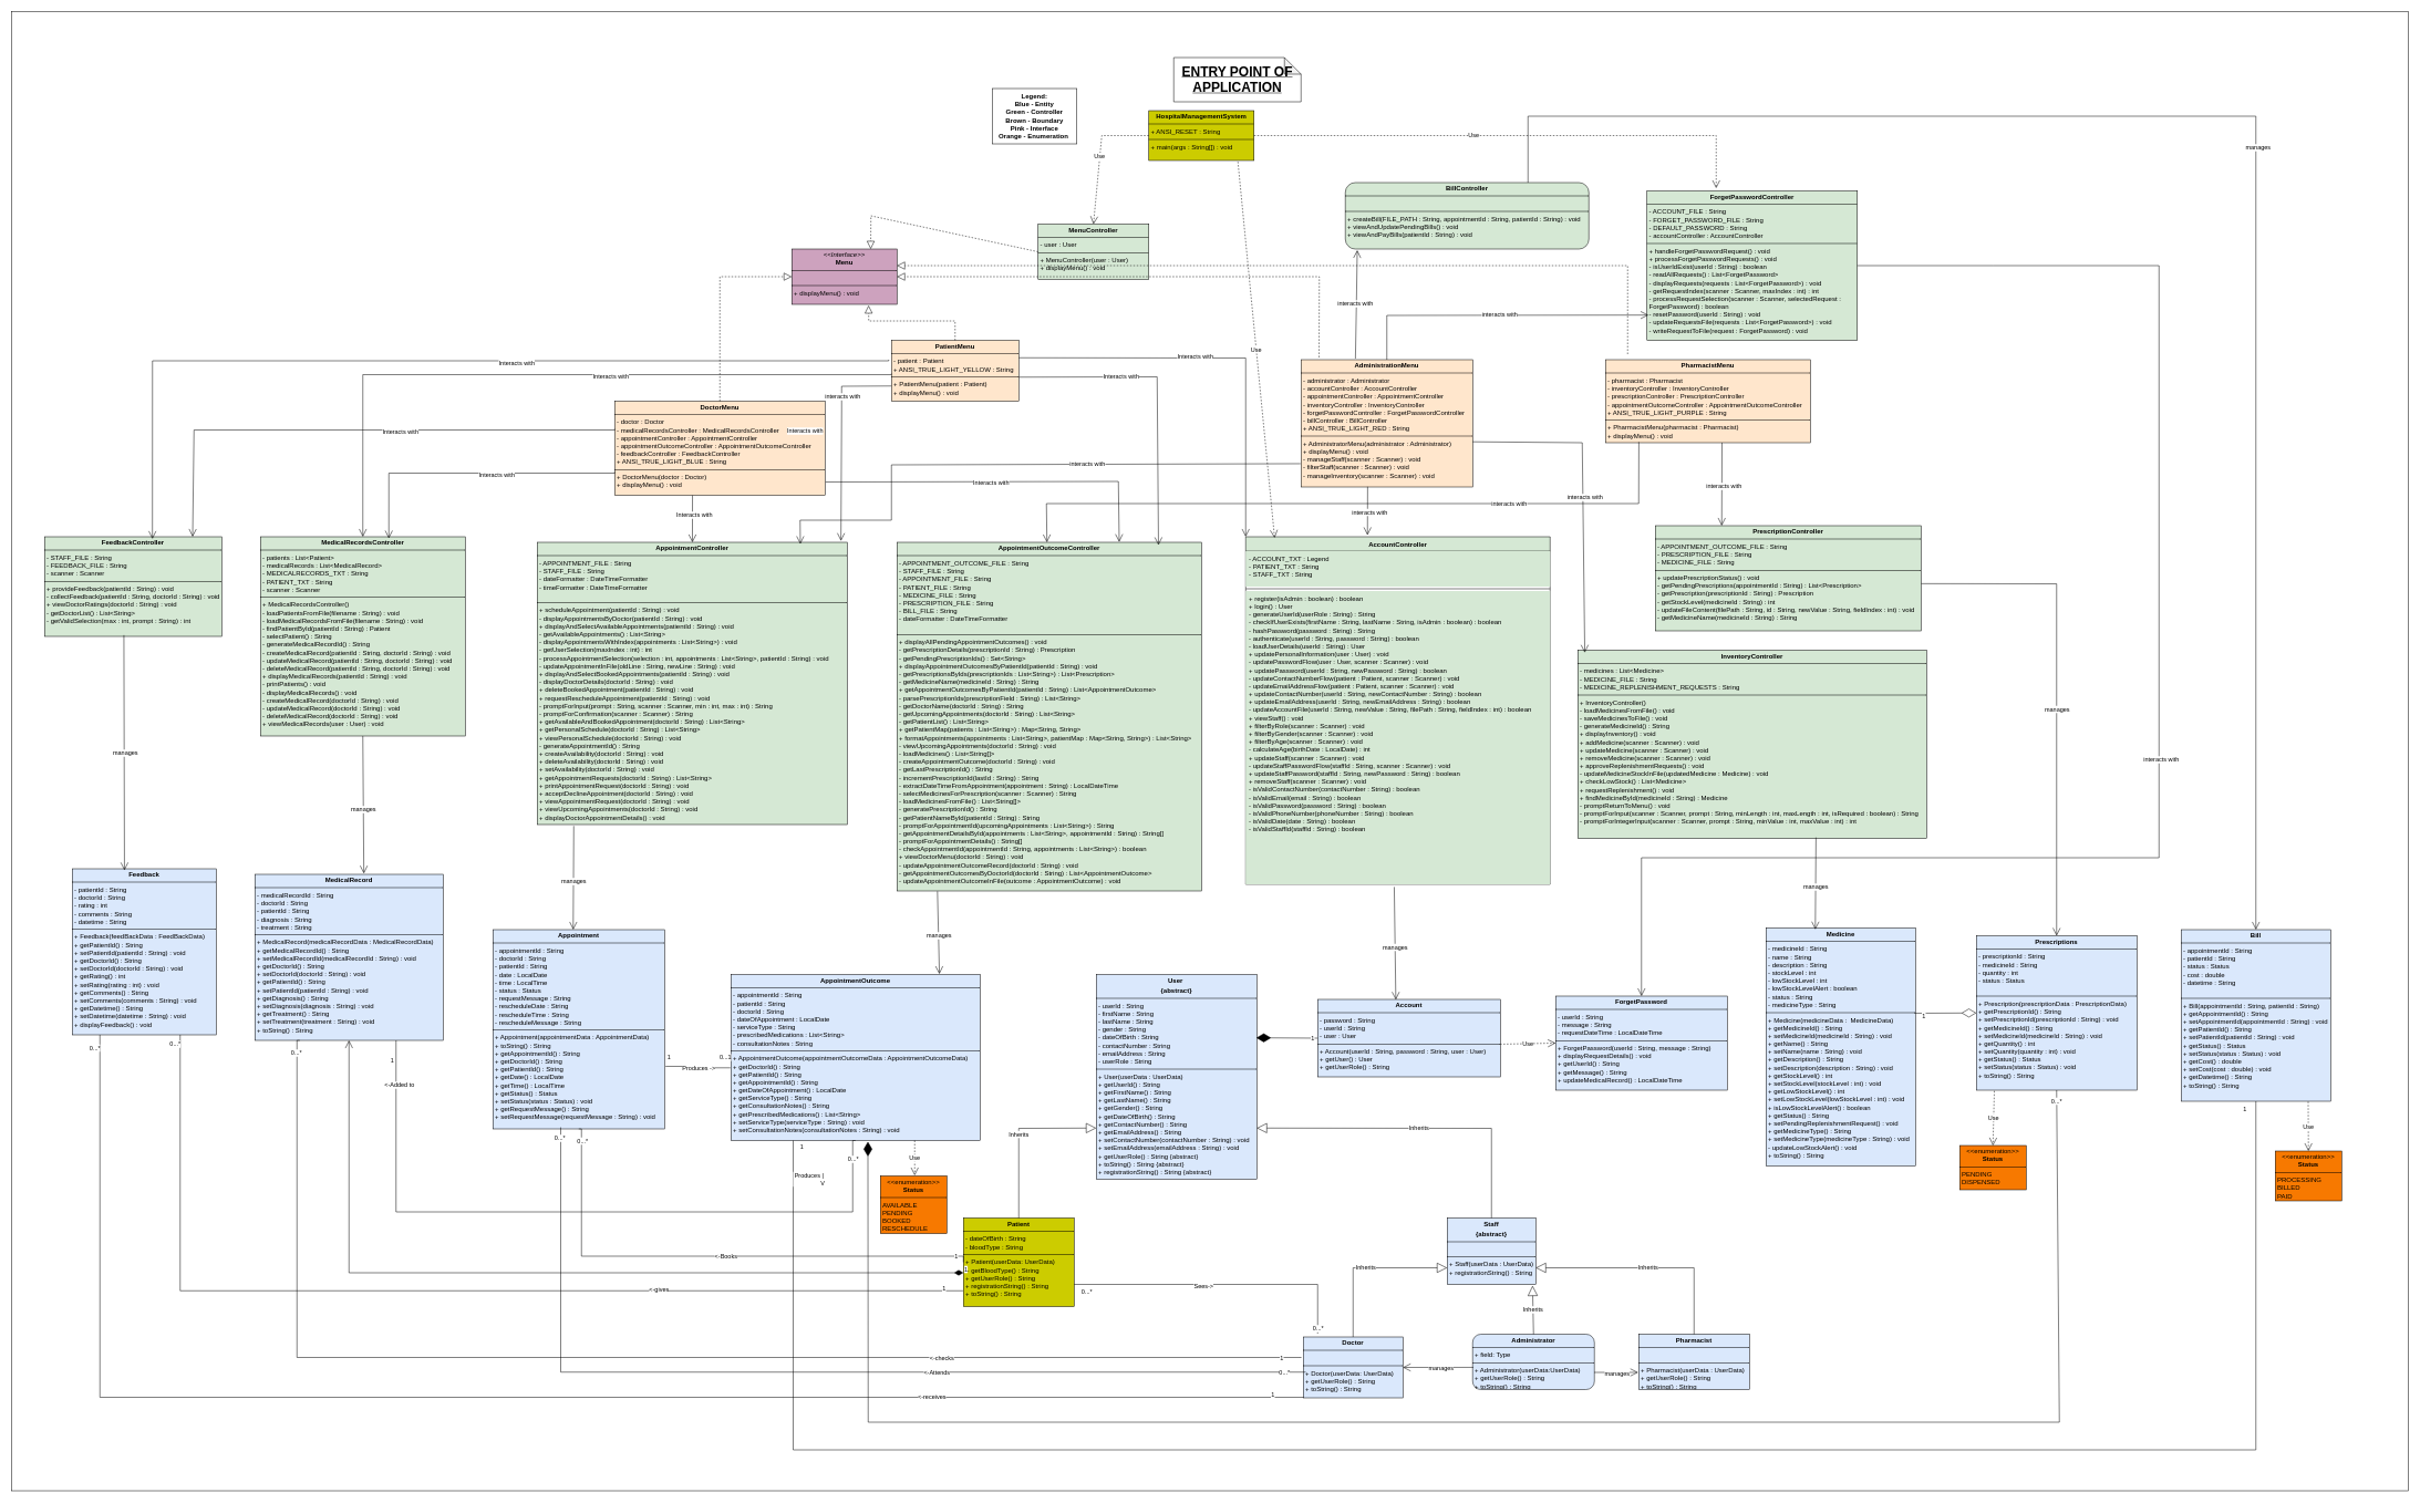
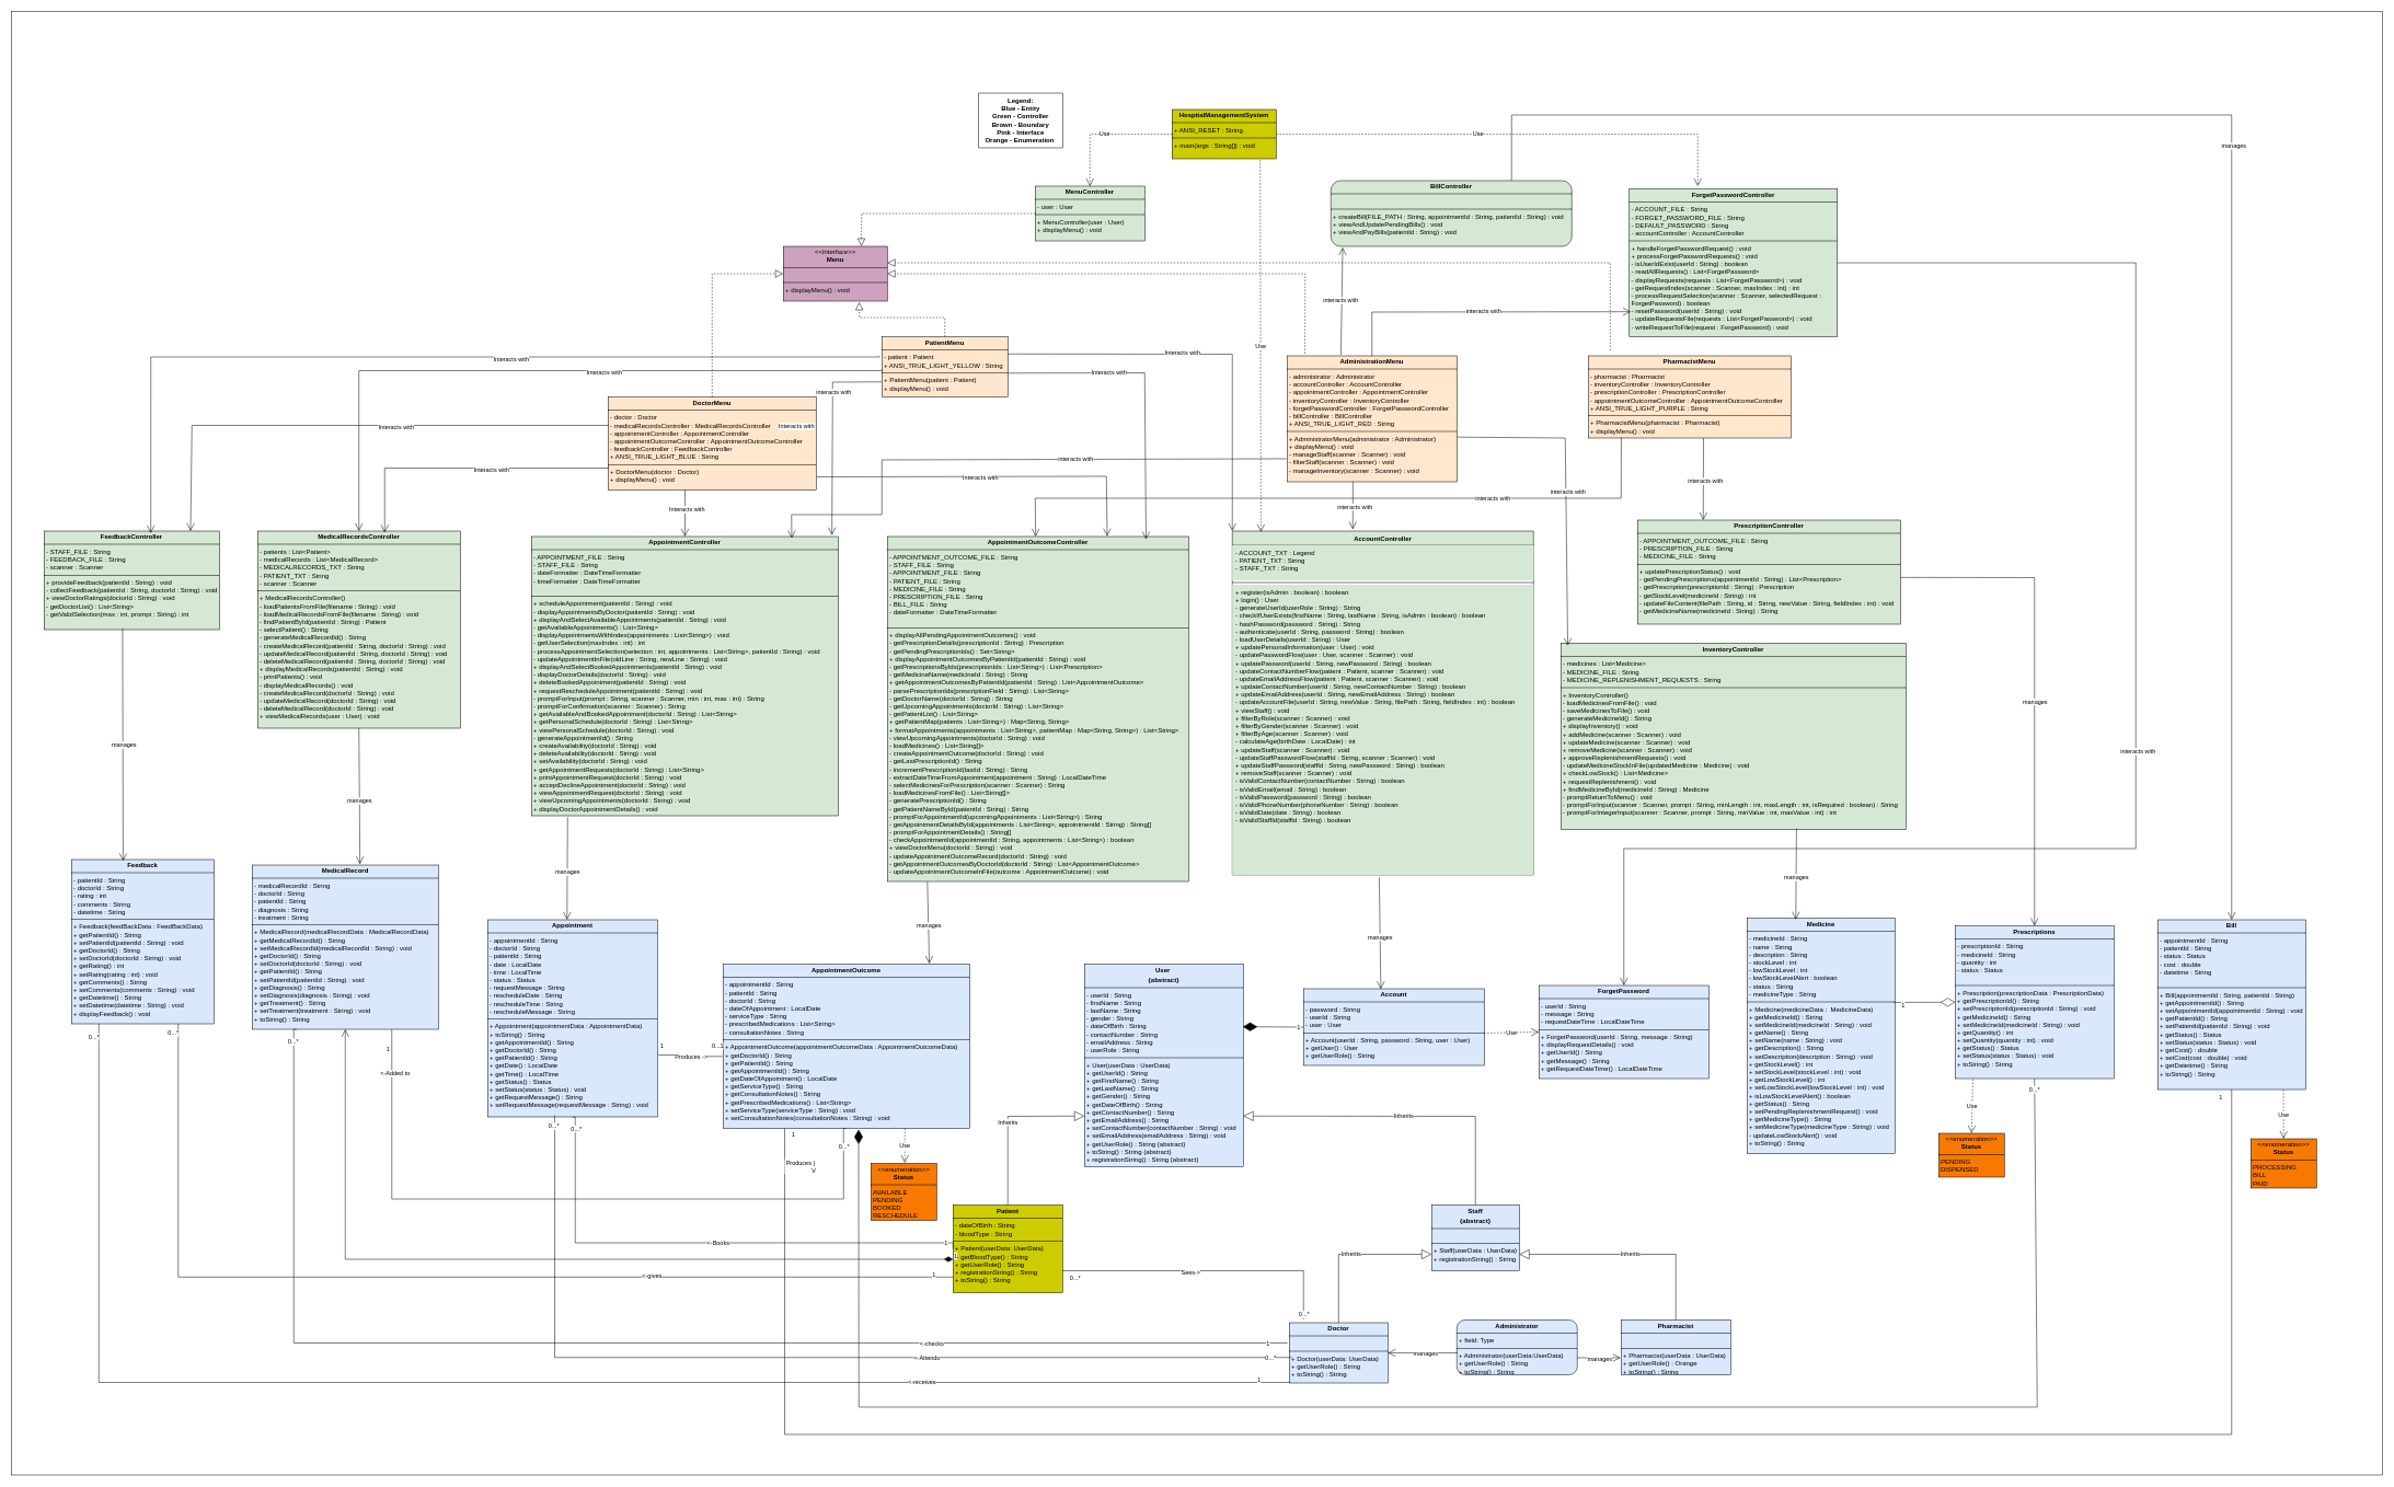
- <mxCell id="148" value="&lt;b&gt;&lt;u&gt;&lt;font style=&quot;font-size: 24px;&quot;&gt;ENTRY POINT OF APPLICATION&lt;/font&gt;&lt;/u&gt;&lt;/b&gt;" style="shape=note;whiteSpace=wrap;html=1;backgroundOutline=1;darkOpacity=0.05;" vertex="1" parent="1"><mxGeometry x="2120" y="103" width="230" height="80" as="geometry" /></mxCell>
- <mxCell id="141" value="Legend:&lt;div&gt;Blue - Entity&lt;/div&gt;&lt;div&gt;Green - Controller&lt;/div&gt;&lt;div&gt;Brown - Boundary&lt;/div&gt;&lt;div&gt;Pink - Interface&lt;/div&gt;&lt;div&gt;Orange - Enumeration&amp;nbsp;&lt;/div&gt;" style="html=1;whiteSpace=wrap;movable=1;resizable=1;rotatable=1;deletable=1;editable=1;locked=0;connectable=1;fontStyle=1" vertex="1" parent="1"><mxGeometry x="1792" y="159" width="153" height="100" as="geometry" /></mxCell>
+ <mxCell id="141" value="Legend:&lt;div&gt;Blue - Entity&lt;/div&gt;&lt;div&gt;Green - Controller&lt;/div&gt;&lt;div&gt;Brown - Boundary&lt;/div&gt;&lt;div&gt;Pink - Interface&lt;/div&gt;&lt;div&gt;Orange - Enumeration&amp;nbsp;&lt;/div&gt;" style="html=1;whiteSpace=wrap;movable=1;resizable=1;rotatable=1;deletable=1;editable=1;locked=0;connectable=1;fontStyle=1" vertex="1" parent="1"><mxGeometry x="1787" y="169" width="153" height="100" as="geometry" /></mxCell>
- <mxCell id="7" value="&lt;p style=&quot;margin:0px;margin-top:4px;text-align:center;&quot;&gt;&lt;span style=&quot;font-weight: 700;&quot;&gt;HospitalManagementSystem&lt;/span&gt;&lt;/p&gt;&lt;hr size=&quot;1&quot; style=&quot;border-style:solid;&quot;&gt;&lt;p style=&quot;margin:0px;margin-left:4px;&quot;&gt;+ ANSI_RESET : String&lt;/p&gt;&lt;hr size=&quot;1&quot; style=&quot;border-style:solid;&quot;&gt;&lt;p style=&quot;margin:0px;margin-left:4px;&quot;&gt;+ main(args : String[]) : void&lt;/p&gt;" style="verticalAlign=top;align=left;overflow=fill;html=1;whiteSpace=wrap;fillColor=#CCCC00;" vertex="1" parent="1"><mxGeometry x="2075" y="199" width="190" height="90" as="geometry" /></mxCell>
+ <mxCell id="7" value="&lt;p style=&quot;margin:0px;margin-top:4px;text-align:center;&quot;&gt;&lt;span style=&quot;font-weight: 700;&quot;&gt;HospitalManagementSystem&lt;/span&gt;&lt;/p&gt;&lt;hr size=&quot;1&quot; style=&quot;border-style:solid;&quot;&gt;&lt;p style=&quot;margin:0px;margin-left:4px;&quot;&gt;+ ANSI_RESET : String&lt;/p&gt;&lt;hr size=&quot;1&quot; style=&quot;border-style:solid;&quot;&gt;&lt;p style=&quot;margin:0px;margin-left:4px;&quot;&gt;+ main(args : String[]) : void&lt;/p&gt;" style="verticalAlign=top;align=left;overflow=fill;html=1;whiteSpace=wrap;fillColor=#CCCC00;" vertex="1" parent="1"><mxGeometry x="2140" y="199" width="190" height="90" as="geometry" /></mxCell>
- <mxCell id="19" value="&lt;p style=&quot;margin:0px;margin-top:4px;text-align:center;&quot;&gt;&lt;b&gt;MenuController&lt;/b&gt;&lt;/p&gt;&lt;hr size=&quot;1&quot; style=&quot;border-style:solid;&quot;&gt;&lt;p style=&quot;margin:0px;margin-left:4px;&quot;&gt;- user : User&lt;/p&gt;&lt;hr size=&quot;1&quot; style=&quot;border-style:solid;&quot;&gt;&lt;p style=&quot;margin:0px;margin-left:4px;&quot;&gt;+ MenuController(user : User)&lt;/p&gt;&lt;p style=&quot;margin:0px;margin-left:4px;&quot;&gt;&lt;span style=&quot;background-color: initial;&quot;&gt;+ displayMenu() : void&lt;/span&gt;&lt;/p&gt;" style="verticalAlign=top;align=left;overflow=fill;html=1;whiteSpace=wrap;fillColor=#D5E8D4;" vertex="1" parent="1"><mxGeometry x="1875" y="404" width="200" height="100" as="geometry" /></mxCell>
+ <mxCell id="19" value="&lt;p style=&quot;margin:0px;margin-top:4px;text-align:center;&quot;&gt;&lt;b&gt;MenuController&lt;/b&gt;&lt;/p&gt;&lt;hr size=&quot;1&quot; style=&quot;border-style:solid;&quot;&gt;&lt;p style=&quot;margin:0px;margin-left:4px;&quot;&gt;- user : User&lt;/p&gt;&lt;hr size=&quot;1&quot; style=&quot;border-style:solid;&quot;&gt;&lt;p style=&quot;margin:0px;margin-left:4px;&quot;&gt;+ MenuController(user : User)&lt;/p&gt;&lt;p style=&quot;margin:0px;margin-left:4px;&quot;&gt;&lt;span style=&quot;background-color: initial;&quot;&gt;+ displayMenu() : void&lt;/span&gt;&lt;/p&gt;" style="verticalAlign=top;align=left;overflow=fill;html=1;whiteSpace=wrap;fillColor=#D5E8D4;" vertex="1" parent="1"><mxGeometry x="1890" y="339" width="200" height="100" as="geometry" /></mxCell>
- <mxCell id="63" value="&lt;p style=&quot;margin:0px;margin-top:4px;text-align:center;&quot;&gt;&lt;b&gt;ForgetPassword&lt;/b&gt;&lt;/p&gt;&lt;hr size=&quot;1&quot; style=&quot;border-style:solid;&quot;&gt;&lt;p style=&quot;margin:0px;margin-left:4px;&quot;&gt;- userId : String&lt;/p&gt;&lt;p style=&quot;margin:0px;margin-left:4px;&quot;&gt;- message : String&lt;/p&gt;&lt;p style=&quot;margin:0px;margin-left:4px;&quot;&gt;- requestDateTime : LocalDateTime&lt;/p&gt;&lt;hr size=&quot;1&quot; style=&quot;border-style:solid;&quot;&gt;&lt;p style=&quot;margin:0px;margin-left:4px;&quot;&gt;+ ForgetPassword(userId : String, message : String)&lt;/p&gt;&lt;p style=&quot;margin:0px;margin-left:4px;&quot;&gt;+ displayRequestDetails() : void&lt;/p&gt;&lt;p style=&quot;margin:0px;margin-left:4px;&quot;&gt;+ getUserId() : String&lt;/p&gt;&lt;p style=&quot;margin:0px;margin-left:4px;&quot;&gt;+ getMessage() : String&lt;/p&gt;&lt;p style=&quot;margin:0px;margin-left:4px;&quot;&gt;+ updateMedicalRecord() : LocalDateTime&lt;/p&gt;" style="verticalAlign=top;align=left;overflow=fill;html=1;whiteSpace=wrap;fillColor=#DAE8FC;" vertex="1" parent="1"><mxGeometry x="2810" y="1799" width="310" height="170" as="geometry" /></mxCell>
+ <mxCell id="63" value="&lt;p style=&quot;margin:0px;margin-top:4px;text-align:center;&quot;&gt;&lt;b&gt;ForgetPassword&lt;/b&gt;&lt;/p&gt;&lt;hr size=&quot;1&quot; style=&quot;border-style:solid;&quot;&gt;&lt;p style=&quot;margin:0px;margin-left:4px;&quot;&gt;- userId : String&lt;/p&gt;&lt;p style=&quot;margin:0px;margin-left:4px;&quot;&gt;- message : String&lt;/p&gt;&lt;p style=&quot;margin:0px;margin-left:4px;&quot;&gt;- requestDateTime : LocalDateTime&lt;/p&gt;&lt;hr size=&quot;1&quot; style=&quot;border-style:solid;&quot;&gt;&lt;p style=&quot;margin:0px;margin-left:4px;&quot;&gt;+ ForgetPassword(userId : String, message : String)&lt;/p&gt;&lt;p style=&quot;margin:0px;margin-left:4px;&quot;&gt;+ displayRequestDetails() : void&lt;/p&gt;&lt;p style=&quot;margin:0px;margin-left:4px;&quot;&gt;+ getUserId() : String&lt;/p&gt;&lt;p style=&quot;margin:0px;margin-left:4px;&quot;&gt;+ getMessage() : String&lt;/p&gt;&lt;p style=&quot;margin:0px;margin-left:4px;&quot;&gt;+ getRequestDateTime() : LocalDateTime&lt;/p&gt;" style="verticalAlign=top;align=left;overflow=fill;html=1;whiteSpace=wrap;fillColor=#DAE8FC;" vertex="1" parent="1"><mxGeometry x="2810" y="1799" width="310" height="170" as="geometry" /></mxCell>
- <mxCell id="153" value="&lt;p style=&quot;margin:0px;margin-top:4px;text-align:center;&quot;&gt;&amp;lt;&amp;lt;enumeration&amp;gt;&amp;gt;&lt;br&gt;&lt;b&gt;Status&lt;/b&gt;&lt;/p&gt;&lt;hr size=&quot;1&quot; style=&quot;border-style:solid;&quot;&gt;&lt;p style=&quot;margin: 0px 0px 0px 4px;&quot;&gt;&lt;span style=&quot;background-color: initial;&quot;&gt;PROCESSING&lt;/span&gt;&lt;/p&gt;&lt;p style=&quot;margin: 0px 0px 0px 4px;&quot;&gt;BILLED&lt;/p&gt;&lt;p style=&quot;margin: 0px 0px 0px 4px;&quot;&gt;PAID&lt;/p&gt;" style="verticalAlign=top;align=left;overflow=fill;html=1;whiteSpace=wrap;fillColor=#F77900;" vertex="1" parent="1"><mxGeometry x="4110" y="2079" width="120" height="90" as="geometry" /></mxCell>
+ <mxCell id="153" value="&lt;p style=&quot;margin:0px;margin-top:4px;text-align:center;&quot;&gt;&amp;lt;&amp;lt;enumeration&amp;gt;&amp;gt;&lt;br&gt;&lt;b&gt;Status&lt;/b&gt;&lt;/p&gt;&lt;hr size=&quot;1&quot; style=&quot;border-style:solid;&quot;&gt;&lt;p style=&quot;margin: 0px 0px 0px 4px;&quot;&gt;&lt;span style=&quot;background-color: initial;&quot;&gt;PROCESSING&lt;/span&gt;&lt;/p&gt;&lt;p style=&quot;margin: 0px 0px 0px 4px;&quot;&gt;BILL&lt;/p&gt;&lt;p style=&quot;margin: 0px 0px 0px 4px;&quot;&gt;PAID&lt;/p&gt;" style="verticalAlign=top;align=left;overflow=fill;html=1;whiteSpace=wrap;fillColor=#F77900;" vertex="1" parent="1"><mxGeometry x="4110" y="2079" width="120" height="90" as="geometry" /></mxCell>
- <mxCell id="69" value="Inherits" style="endArrow=block;endSize=16;endFill=0;html=1;rounded=0;entryX=0.964;entryY=1.019;entryDx=0;entryDy=0;exitX=0.5;exitY=0;exitDx=0;exitDy=0;fillColor=#DAE8FC;entryPerimeter=0;" edge="1" parent="1" source="54" target="56"><mxGeometry width="160" relative="1" as="geometry"><mxPoint x="2694" y="2385" as="sourcePoint" /><mxPoint x="2994" y="2250" as="targetPoint" /></mxGeometry></mxCell>
- <mxCell id="59" value="&lt;p style=&quot;margin:0px;margin-top:4px;text-align:center;&quot;&gt;&lt;b&gt;Pharmacist&lt;/b&gt;&lt;/p&gt;&lt;hr size=&quot;1&quot; style=&quot;border-style:solid;&quot;&gt;&lt;p style=&quot;margin:0px;margin-left:4px;&quot;&gt;&lt;br&gt;&lt;/p&gt;&lt;hr size=&quot;1&quot; style=&quot;border-style:solid;&quot;&gt;&lt;p style=&quot;margin:0px;margin-left:4px;&quot;&gt;+ Pharmacist(userData : UserData)&lt;/p&gt;&lt;p style=&quot;margin:0px;margin-left:4px;&quot;&gt;+ getUserRole() : String&lt;/p&gt;&lt;p style=&quot;margin:0px;margin-left:4px;&quot;&gt;+ toString() : String&lt;/p&gt;" style="verticalAlign=top;align=left;overflow=fill;html=1;whiteSpace=wrap;fillColor=#DAE8FC;" vertex="1" parent="1"><mxGeometry x="2960" y="2410" width="200" height="100" as="geometry" /></mxCell>
+ <mxCell id="59" value="&lt;p style=&quot;margin:0px;margin-top:4px;text-align:center;&quot;&gt;&lt;b&gt;Pharmacist&lt;/b&gt;&lt;/p&gt;&lt;hr size=&quot;1&quot; style=&quot;border-style:solid;&quot;&gt;&lt;p style=&quot;margin:0px;margin-left:4px;&quot;&gt;&lt;br&gt;&lt;/p&gt;&lt;hr size=&quot;1&quot; style=&quot;border-style:solid;&quot;&gt;&lt;p style=&quot;margin:0px;margin-left:4px;&quot;&gt;+ Pharmacist(userData : UserData)&lt;/p&gt;&lt;p style=&quot;margin:0px;margin-left:4px;&quot;&gt;+ getUserRole() : Orange&lt;/p&gt;&lt;p style=&quot;margin:0px;margin-left:4px;&quot;&gt;+ toString() : String&lt;/p&gt;" style="verticalAlign=top;align=left;overflow=fill;html=1;whiteSpace=wrap;fillColor=#DAE8FC;" vertex="1" parent="1"><mxGeometry x="2960" y="2410" width="200" height="100" as="geometry" /></mxCell>
